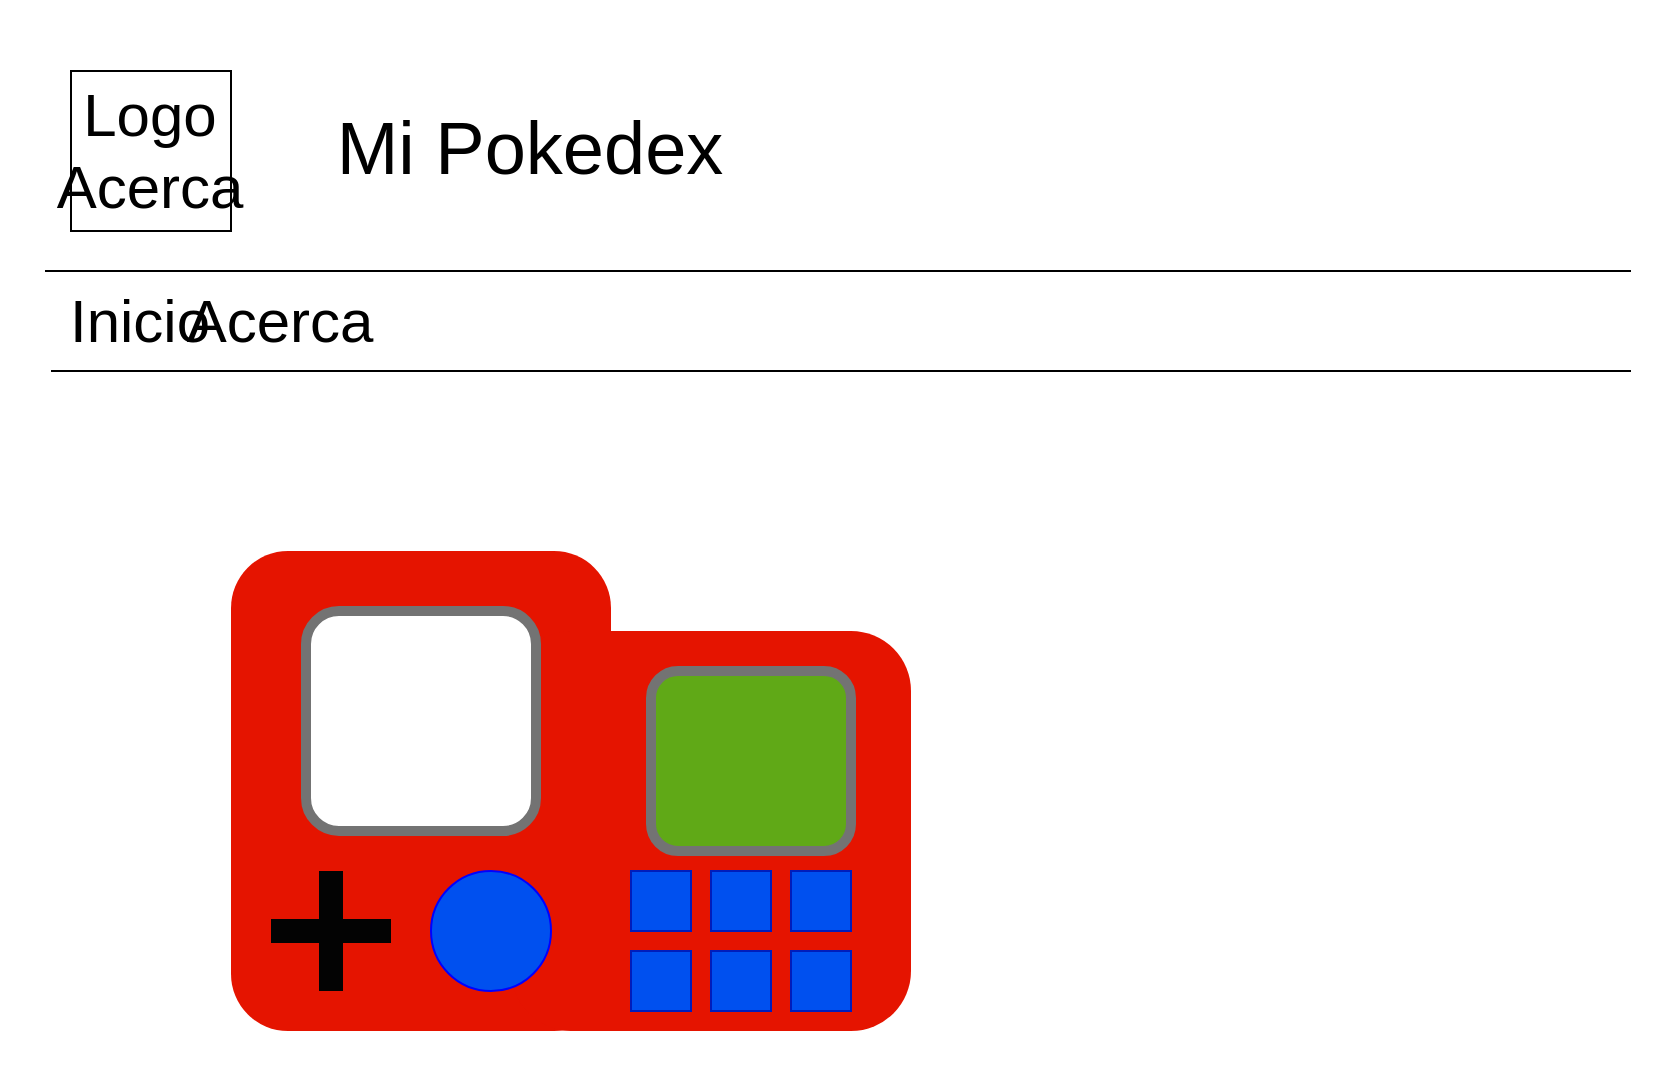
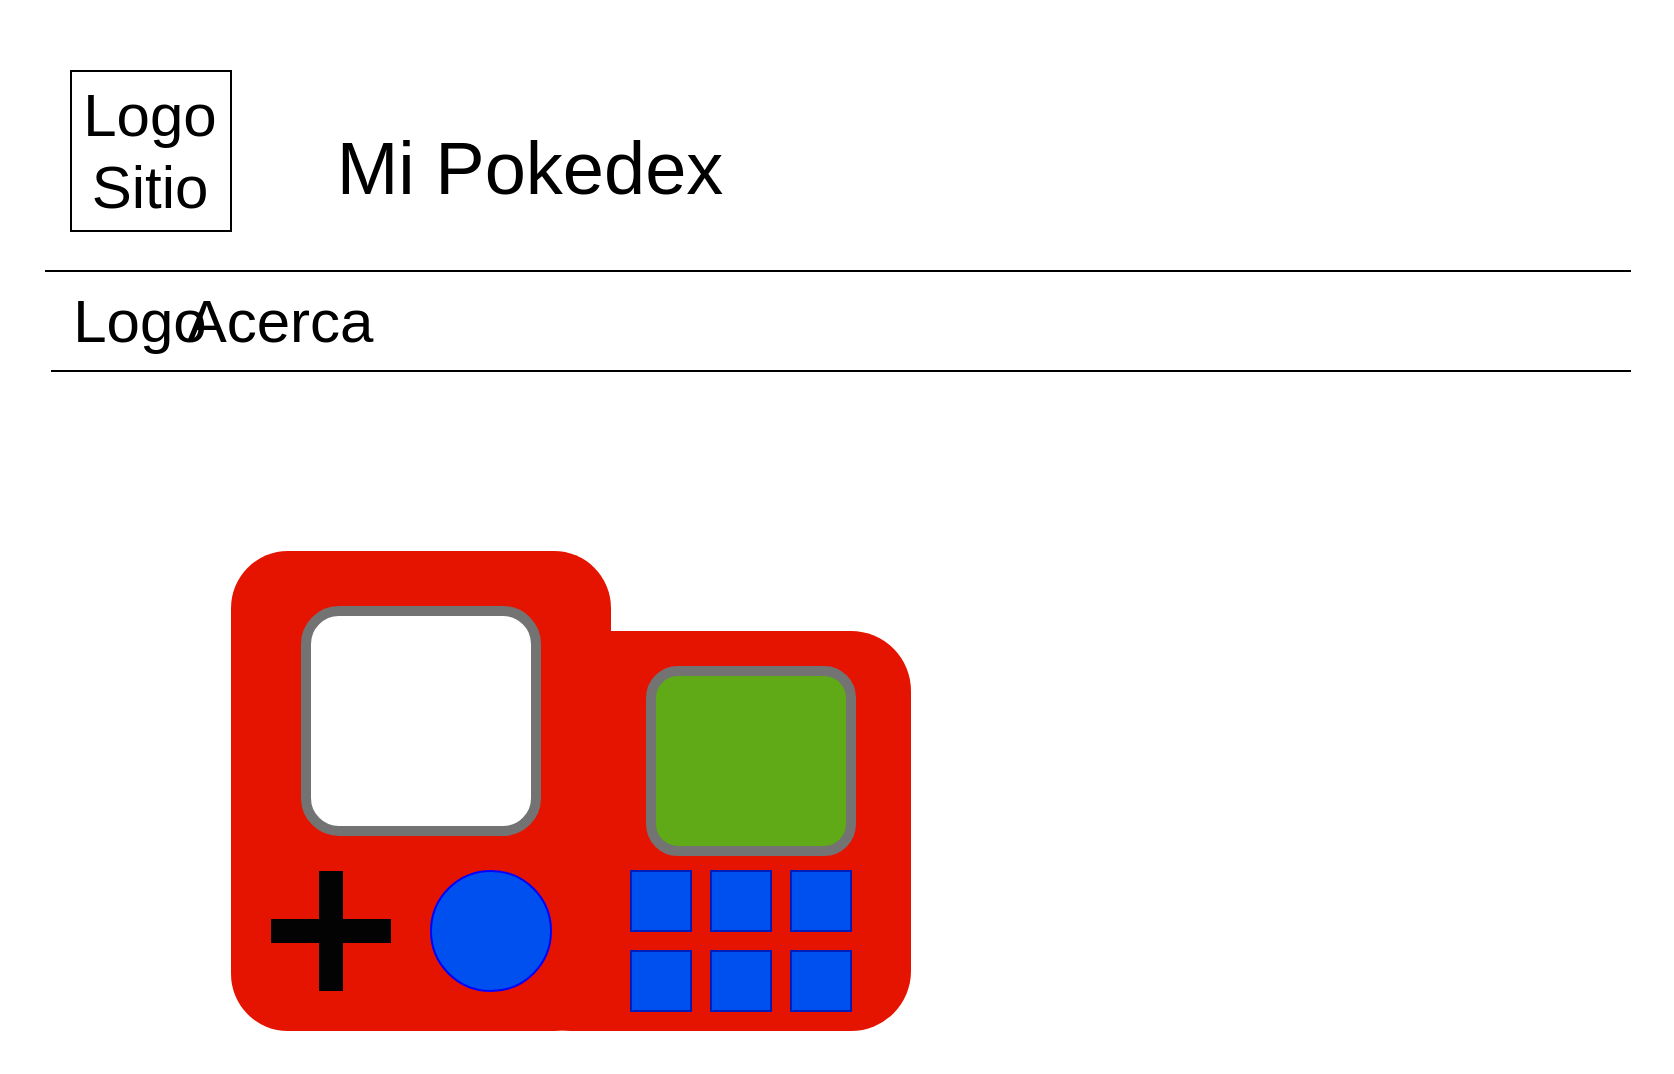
- <mxCell id="3" value="Logo Acerca" style="text;html=1;strokeColor=none;fillColor=none;align=center;verticalAlign=middle;whiteSpace=wrap;rounded=0;fontSize=30;" parent="1" vertex="1"><mxGeometry x="20" y="20" width="110" height="110" as="geometry" /></mxCell>
+ <mxCell id="3" value="Logo Sitio" style="text;html=1;strokeColor=none;fillColor=none;align=center;verticalAlign=middle;whiteSpace=wrap;rounded=0;fontSize=30;" parent="1" vertex="1"><mxGeometry x="20" y="20" width="110" height="110" as="geometry" /></mxCell>
- <mxCell id="8" value="Mi Pokedex" style="text;html=1;strokeColor=none;fillColor=none;align=center;verticalAlign=middle;whiteSpace=wrap;rounded=0;fontSize=37;" vertex="1" parent="1"><mxGeometry x="145" y="35" width="240" height="80" as="geometry" /></mxCell>
+ <mxCell id="8" value="Mi Pokedex" style="text;html=1;strokeColor=none;fillColor=none;align=center;verticalAlign=middle;whiteSpace=wrap;rounded=0;fontSize=37;" vertex="1" parent="1"><mxGeometry x="145" y="45" width="240" height="80" as="geometry" /></mxCell>
- <mxCell id="6" value="Inicio" style="text;html=1;strokeColor=none;fillColor=none;align=center;verticalAlign=middle;whiteSpace=wrap;rounded=0;fontSize=30;" parent="1" vertex="1"><mxGeometry x="35" y="145" width="70" height="30" as="geometry" /></mxCell>
+ <mxCell id="6" value="Logo" style="text;html=1;strokeColor=none;fillColor=none;align=center;verticalAlign=middle;whiteSpace=wrap;rounded=0;fontSize=30;" parent="1" vertex="1"><mxGeometry x="35" y="145" width="70" height="30" as="geometry" /></mxCell>
